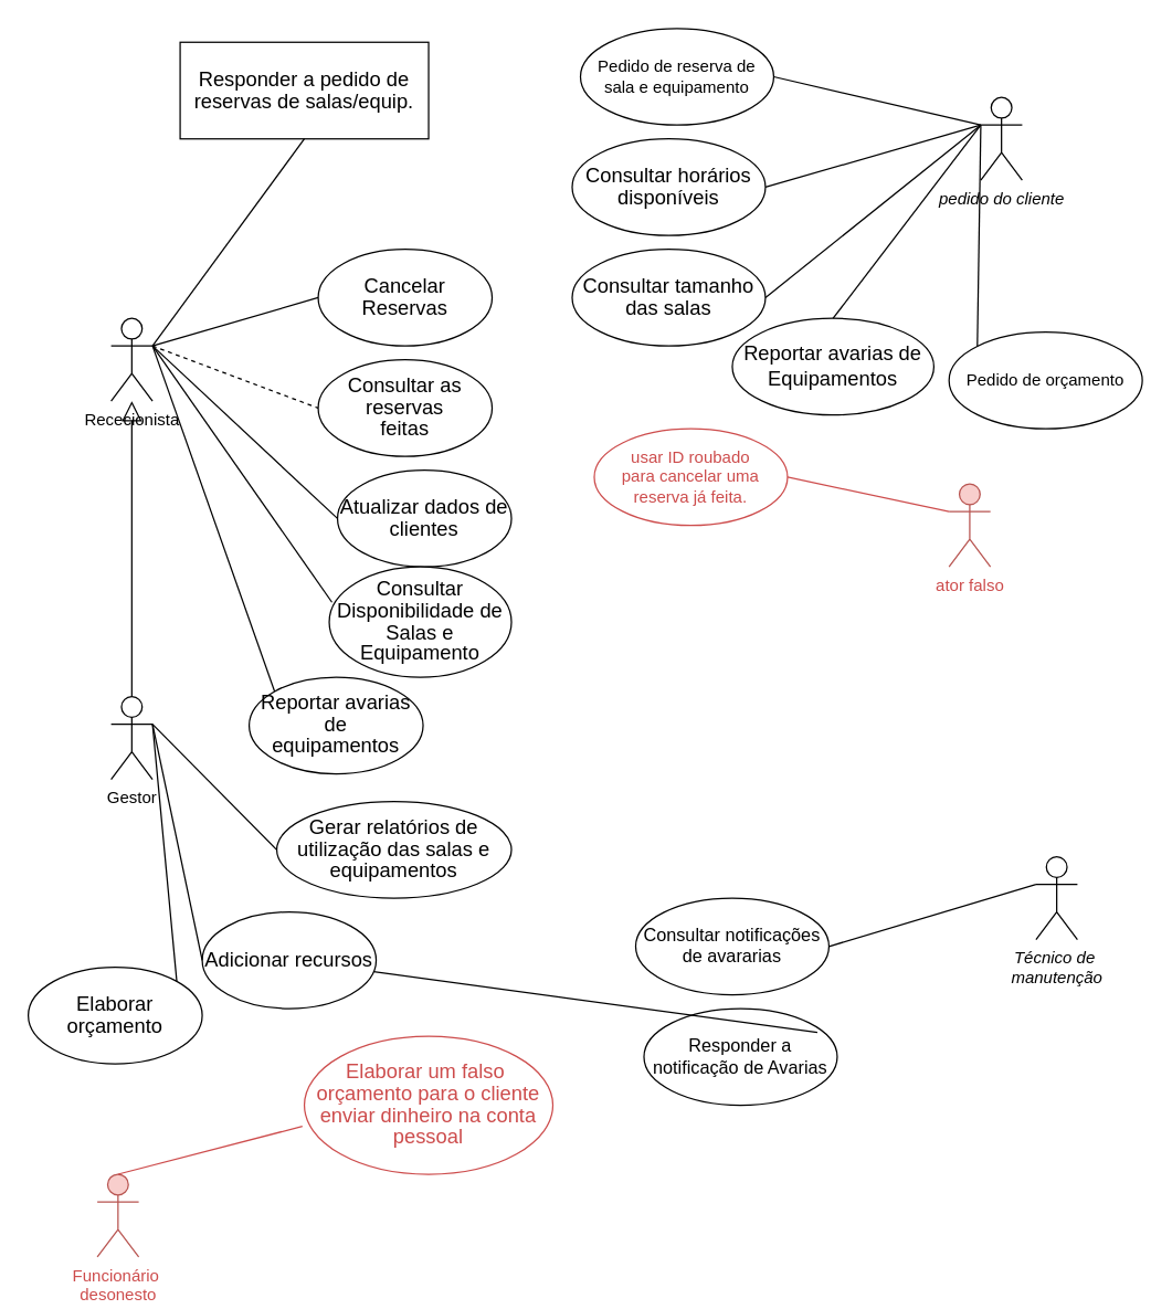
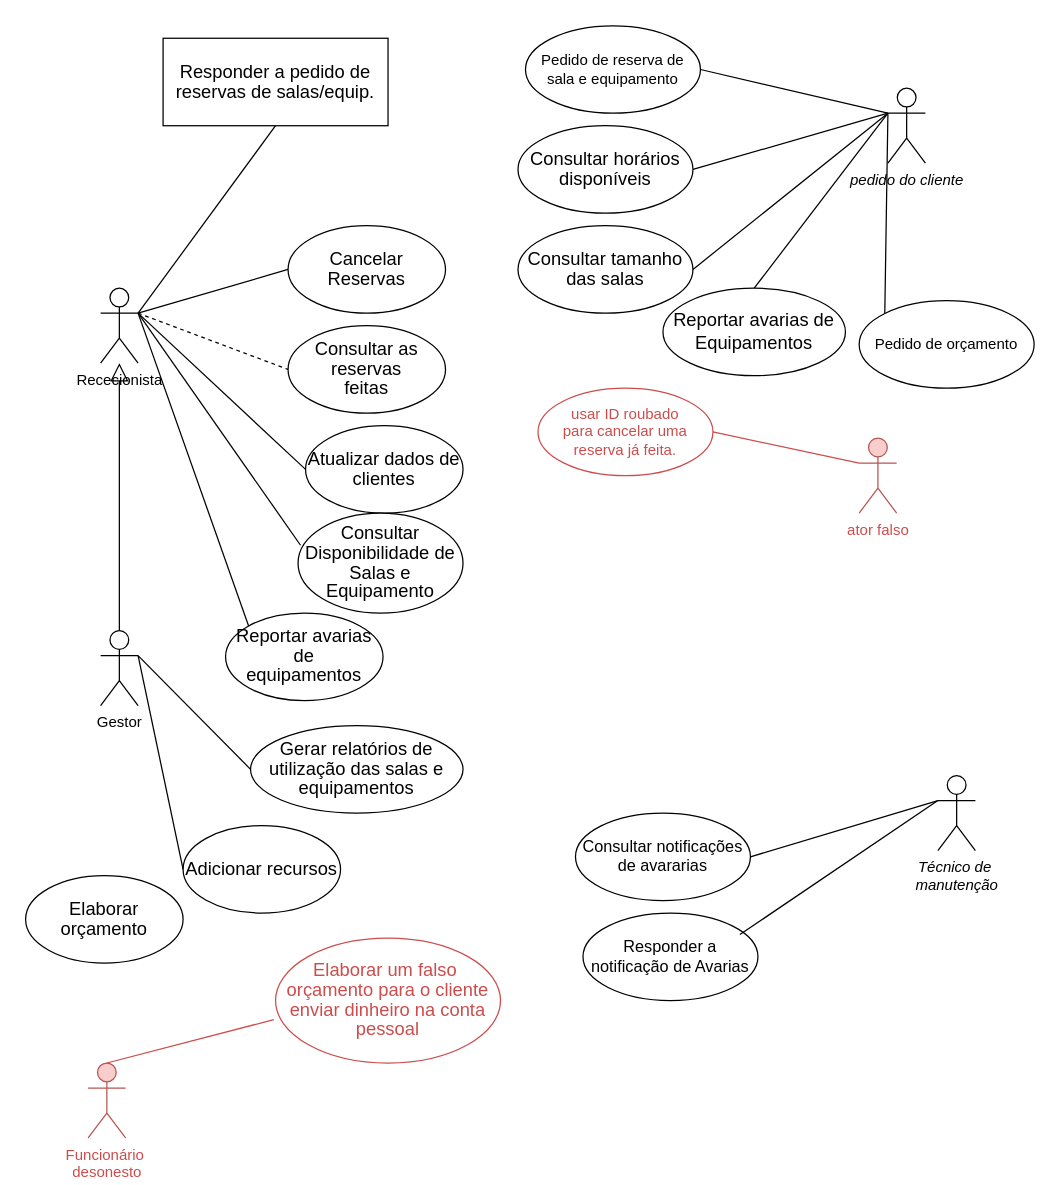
- <mxCell id="20" value="" style="edgeStyle=none;html=1;endArrow=none;verticalAlign=bottom;rounded=0;entryX=1;entryY=0;entryDx=0;entryDy=0;exitX=1;exitY=0.333;exitDx=0;exitDy=0;exitPerimeter=0;" parent="1" source="3" target="12" edge="1"><mxGeometry width="160" relative="1" as="geometry"><mxPoint x="120" y="450" as="sourcePoint" /><mxPoint x="208" y="600" as="targetPoint" /></mxGeometry></mxCell>
- <mxCell id="34" value="" style="edgeStyle=none;html=1;endArrow=none;verticalAlign=bottom;rounded=0;exitX=0.897;exitY=0.246;exitDx=0;exitDy=0;exitPerimeter=0;" parent="1" source="33" target="10" edge="1"><mxGeometry width="160" relative="1" as="geometry"><mxPoint x="610" y="695" as="sourcePoint" /><mxPoint x="736" y="640" as="targetPoint" /></mxGeometry></mxCell>
+ <mxCell id="34" value="" style="edgeStyle=none;html=1;endArrow=none;verticalAlign=bottom;rounded=0;exitX=0.897;exitY=0.246;exitDx=0;exitDy=0;exitPerimeter=0;entryX=0;entryY=0.333;entryDx=0;entryDy=0;entryPerimeter=0;" parent="1" source="33" target="22" edge="1"><mxGeometry width="160" relative="1" as="geometry"><mxPoint x="610" y="695" as="sourcePoint" /><mxPoint x="736" y="640" as="targetPoint" /></mxGeometry></mxCell>
